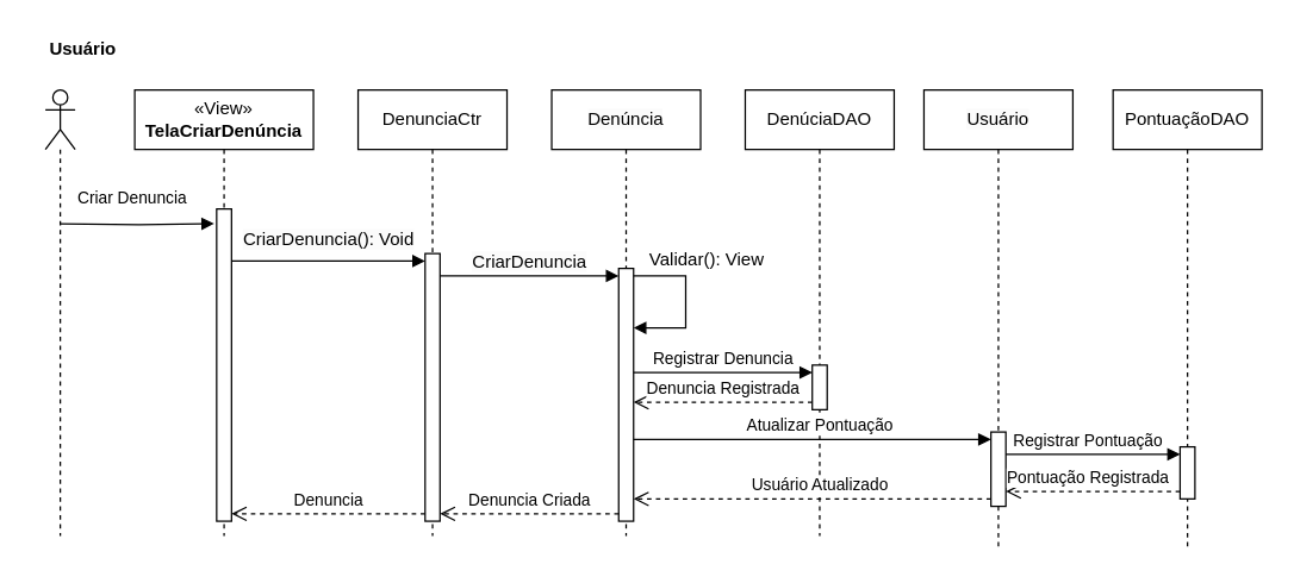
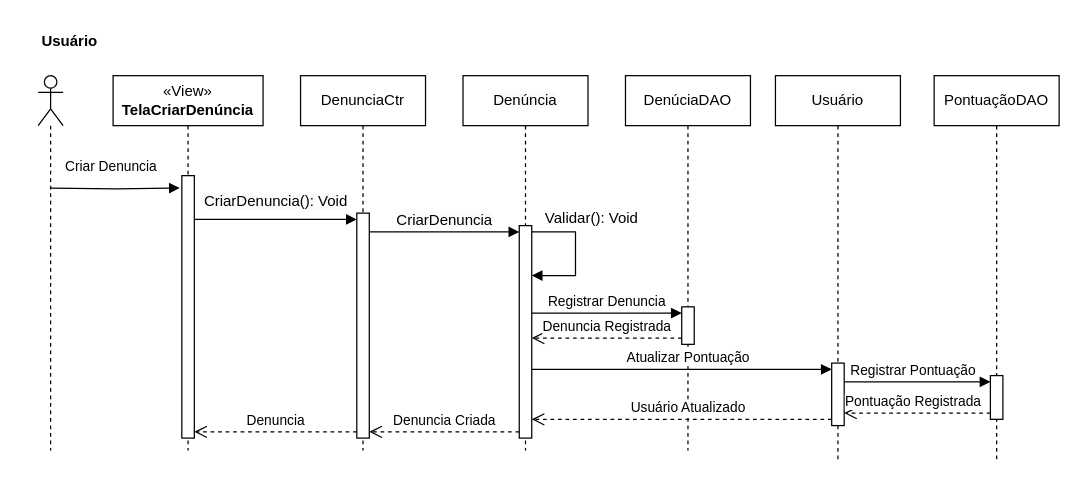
- <mxCell id="20" value="&lt;span style=&quot;text-wrap: nowrap;&quot;&gt;Validar(): View&lt;/span&gt;" style="text;whiteSpace=wrap;html=1;" parent="1" vertex="1"><mxGeometry x="434" y="160" width="96" height="20" as="geometry" /></mxCell>
+ <mxCell id="20" value="&lt;span style=&quot;text-wrap: nowrap;&quot;&gt;Validar(): Void&lt;/span&gt;" style="text;whiteSpace=wrap;html=1;" parent="1" vertex="1"><mxGeometry x="434" y="160" width="96" height="20" as="geometry" /></mxCell>
